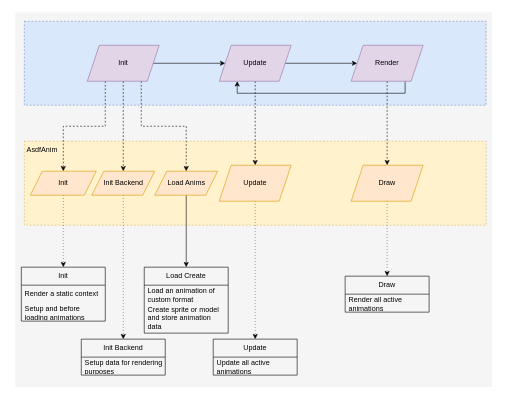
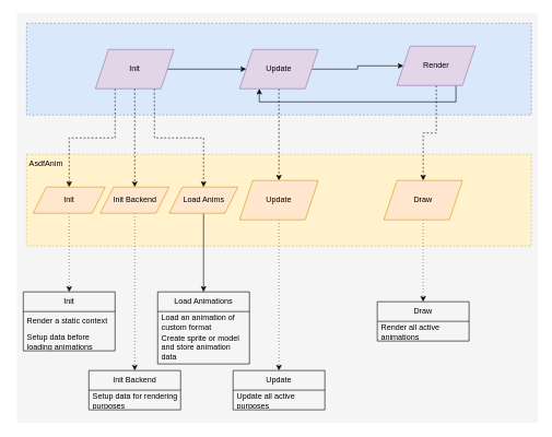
- <mxCell id="15" value="Render" style="shape=parallelogram;perimeter=parallelogramPerimeter;whiteSpace=wrap;html=1;fixedSize=1;fillColor=#e1d5e7;strokeColor=#9673a6;" vertex="1" parent="1"><mxGeometry x="585" y="75" width="120" height="60" as="geometry" /></mxCell>
+ <mxCell id="15" value="Render" style="shape=parallelogram;perimeter=parallelogramPerimeter;whiteSpace=wrap;html=1;fixedSize=1;fillColor=#e1d5e7;strokeColor=#9673a6;" vertex="1" parent="1"><mxGeometry x="605" y="70" width="120" height="60" as="geometry" /></mxCell>
- <mxCell id="32" value="Load Create" style="swimlane;fontStyle=0;childLayout=stackLayout;horizontal=1;startSize=30;horizontalStack=0;resizeParent=1;resizeParentMax=0;resizeLast=0;collapsible=1;marginBottom=0;whiteSpace=wrap;html=1;fillColor=none;" vertex="1" parent="1"><mxGeometry x="240" y="445" width="140" height="110" as="geometry" /></mxCell>
+ <mxCell id="32" value="Load Animations" style="swimlane;fontStyle=0;childLayout=stackLayout;horizontal=1;startSize=30;horizontalStack=0;resizeParent=1;resizeParentMax=0;resizeLast=0;collapsible=1;marginBottom=0;whiteSpace=wrap;html=1;fillColor=none;" vertex="1" parent="1"><mxGeometry x="240" y="445" width="140" height="110" as="geometry" /></mxCell>
- <mxCell id="27" value="Setup and before loading animations" style="text;strokeColor=none;fillColor=none;align=left;verticalAlign=middle;spacingLeft=4;spacingRight=4;overflow=hidden;points=[[0,0.5],[1,0.5]];portConstraint=eastwest;rotatable=0;whiteSpace=wrap;html=1;" vertex="1" parent="25"><mxGeometry y="60" width="140" height="30" as="geometry" /></mxCell>
+ <mxCell id="27" value="Setup data before loading animations" style="text;strokeColor=none;fillColor=none;align=left;verticalAlign=middle;spacingLeft=4;spacingRight=4;overflow=hidden;points=[[0,0.5],[1,0.5]];portConstraint=eastwest;rotatable=0;whiteSpace=wrap;html=1;" vertex="1" parent="25"><mxGeometry y="60" width="140" height="30" as="geometry" /></mxCell>
- <mxCell id="36" value="Update all active animations" style="text;strokeColor=none;fillColor=none;align=left;verticalAlign=middle;spacingLeft=4;spacingRight=4;overflow=hidden;points=[[0,0.5],[1,0.5]];portConstraint=eastwest;rotatable=0;whiteSpace=wrap;html=1;" vertex="1" parent="35"><mxGeometry y="30" width="140" height="30" as="geometry" /></mxCell>
+ <mxCell id="36" value="Update all active purposes" style="text;strokeColor=none;fillColor=none;align=left;verticalAlign=middle;spacingLeft=4;spacingRight=4;overflow=hidden;points=[[0,0.5],[1,0.5]];portConstraint=eastwest;rotatable=0;whiteSpace=wrap;html=1;" vertex="1" parent="35"><mxGeometry y="30" width="140" height="30" as="geometry" /></mxCell>
